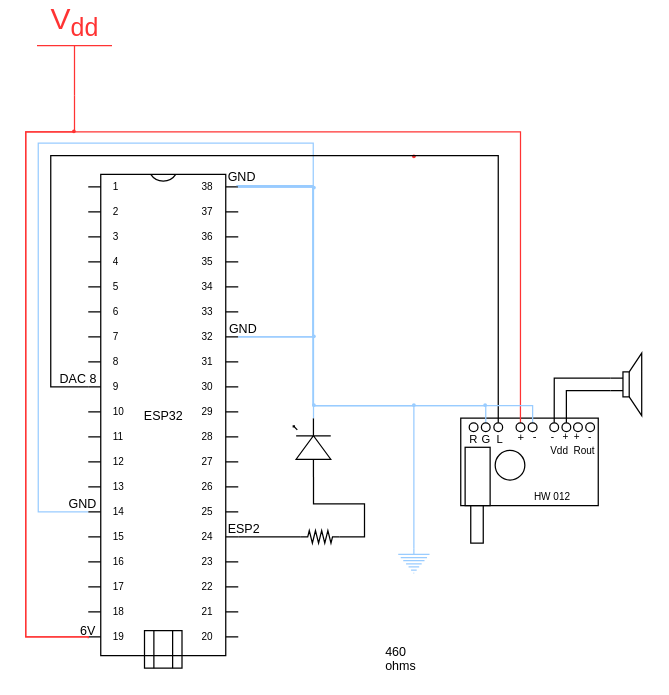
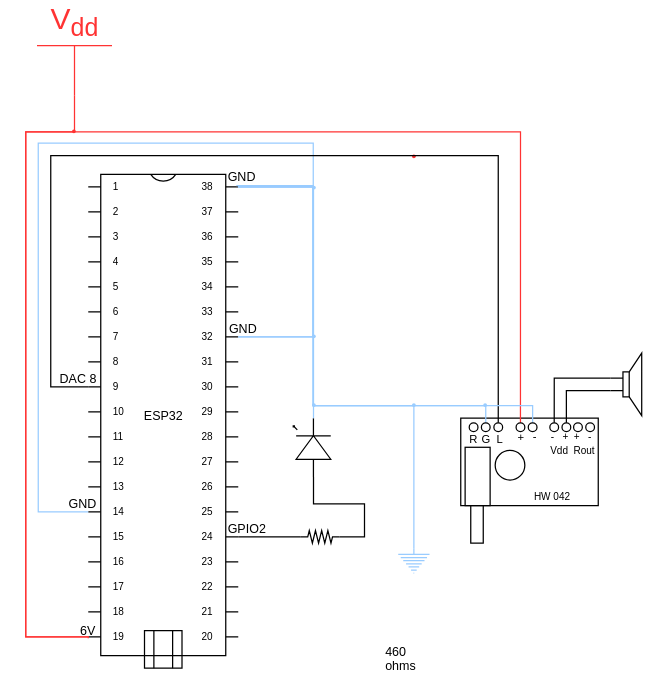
- <mxCell id="42" value="HW 012" style="text;html=1;resizable=0;points=[];autosize=1;align=left;verticalAlign=middle;spacingTop=-4;fontSize=8;" parent="1" vertex="1"><mxGeometry x="425" y="372.833" width="50" height="20" as="geometry" /></mxCell>
+ <mxCell id="42" value="HW 042" style="text;html=1;resizable=0;points=[];autosize=1;align=left;verticalAlign=middle;spacingTop=-4;fontSize=8;" parent="1" vertex="1"><mxGeometry x="425" y="372.833" width="50" height="20" as="geometry" /></mxCell>
- <mxCell id="13" value="ESP2" style="text;html=1;strokeColor=none;fillColor=none;align=left;verticalAlign=middle;whiteSpace=wrap;rounded=0;fontSize=10;" parent="1" vertex="1"><mxGeometry x="180" y="398" width="40" height="15" as="geometry" /></mxCell>
+ <mxCell id="13" value="GPIO2" style="text;html=1;strokeColor=none;fillColor=none;align=left;verticalAlign=middle;whiteSpace=wrap;rounded=0;fontSize=10;" parent="1" vertex="1"><mxGeometry x="180" y="398" width="40" height="15" as="geometry" /></mxCell>
